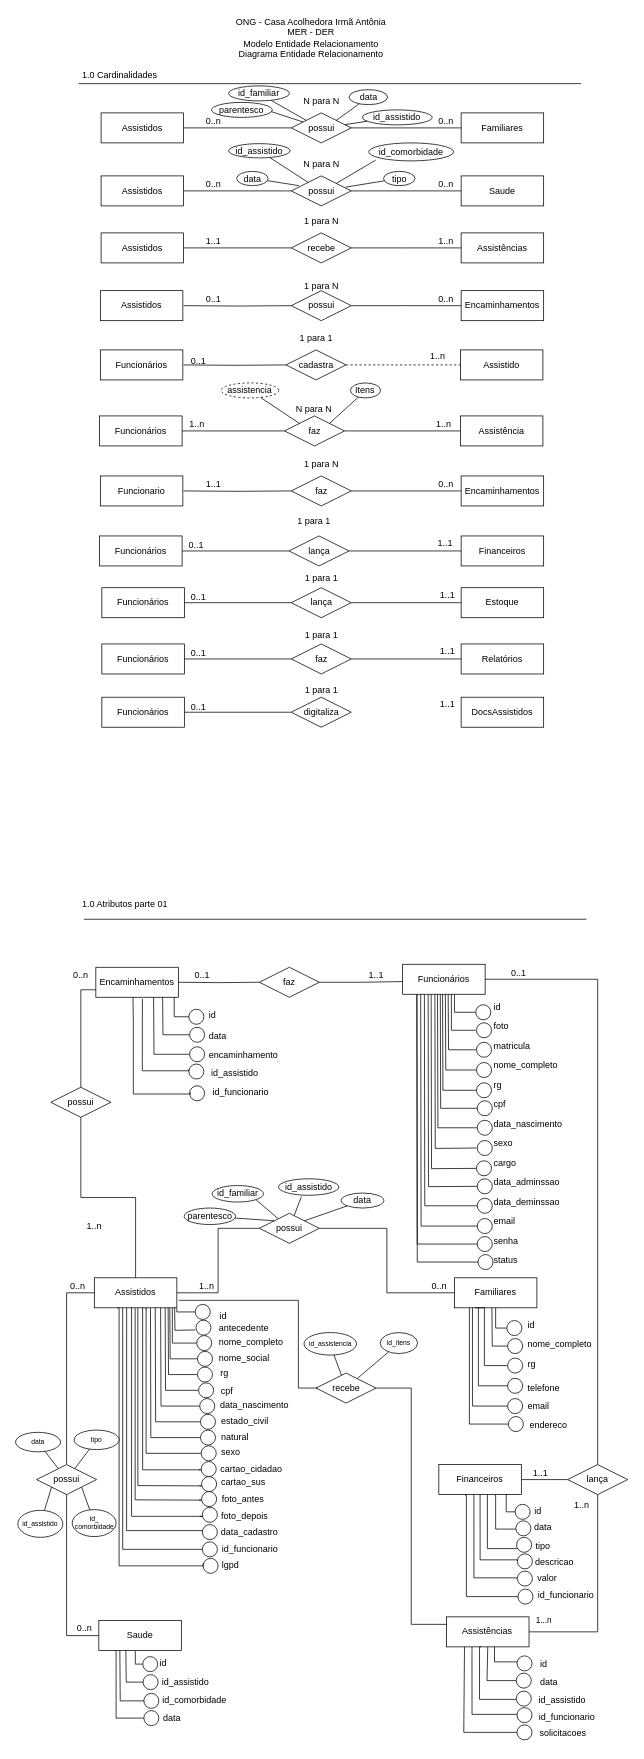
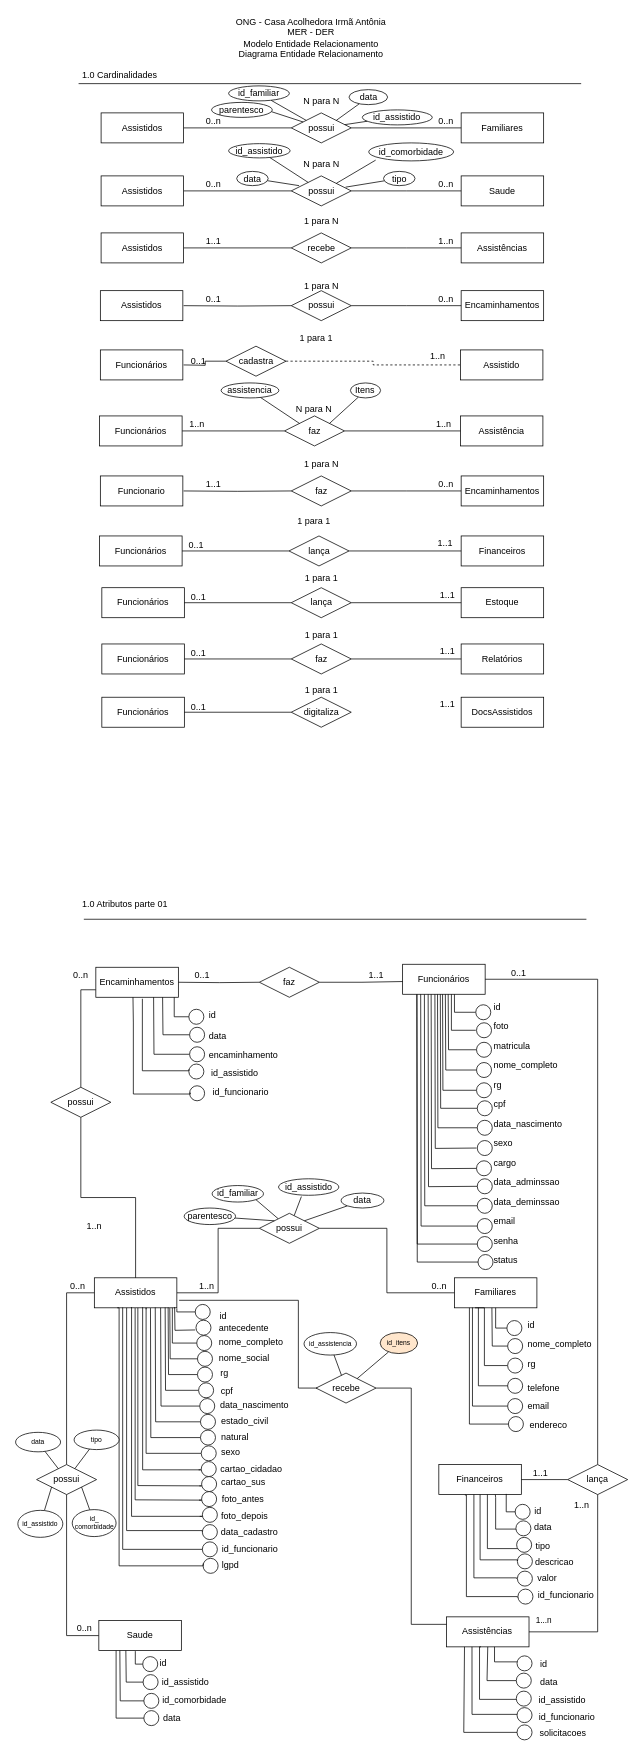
- <mxCell id="35" value="cadastra" style="rhombus;whiteSpace=wrap;html=1;" parent="1" vertex="1"><mxGeometry x="380.5" y="466" width="80" height="40" as="geometry" /></mxCell>
+ <mxCell id="35" value="cadastra" style="rhombus;whiteSpace=wrap;html=1;" parent="1" vertex="1"><mxGeometry x="300.5" y="461" width="80" height="40" as="geometry" /></mxCell>
- <mxCell id="282" value="assistencia" style="ellipse;whiteSpace=wrap;html=1;dashed=1;" parent="1" vertex="1"><mxGeometry x="294" y="510" width="77" height="20" as="geometry" /></mxCell>
+ <mxCell id="282" value="assistencia" style="ellipse;whiteSpace=wrap;html=1;" parent="1" vertex="1"><mxGeometry x="294" y="510" width="77" height="20" as="geometry" /></mxCell>
- <mxCell id="323" value="id_itens" style="ellipse;whiteSpace=wrap;html=1;fontSize=9;" parent="1" vertex="1"><mxGeometry x="506" y="1776" width="50" height="28" as="geometry" /></mxCell>
+ <mxCell id="323" value="id_itens" style="ellipse;whiteSpace=wrap;html=1;fontSize=9;fillColor=#ffe6cc;" parent="1" vertex="1"><mxGeometry x="506" y="1776" width="50" height="28" as="geometry" /></mxCell>
